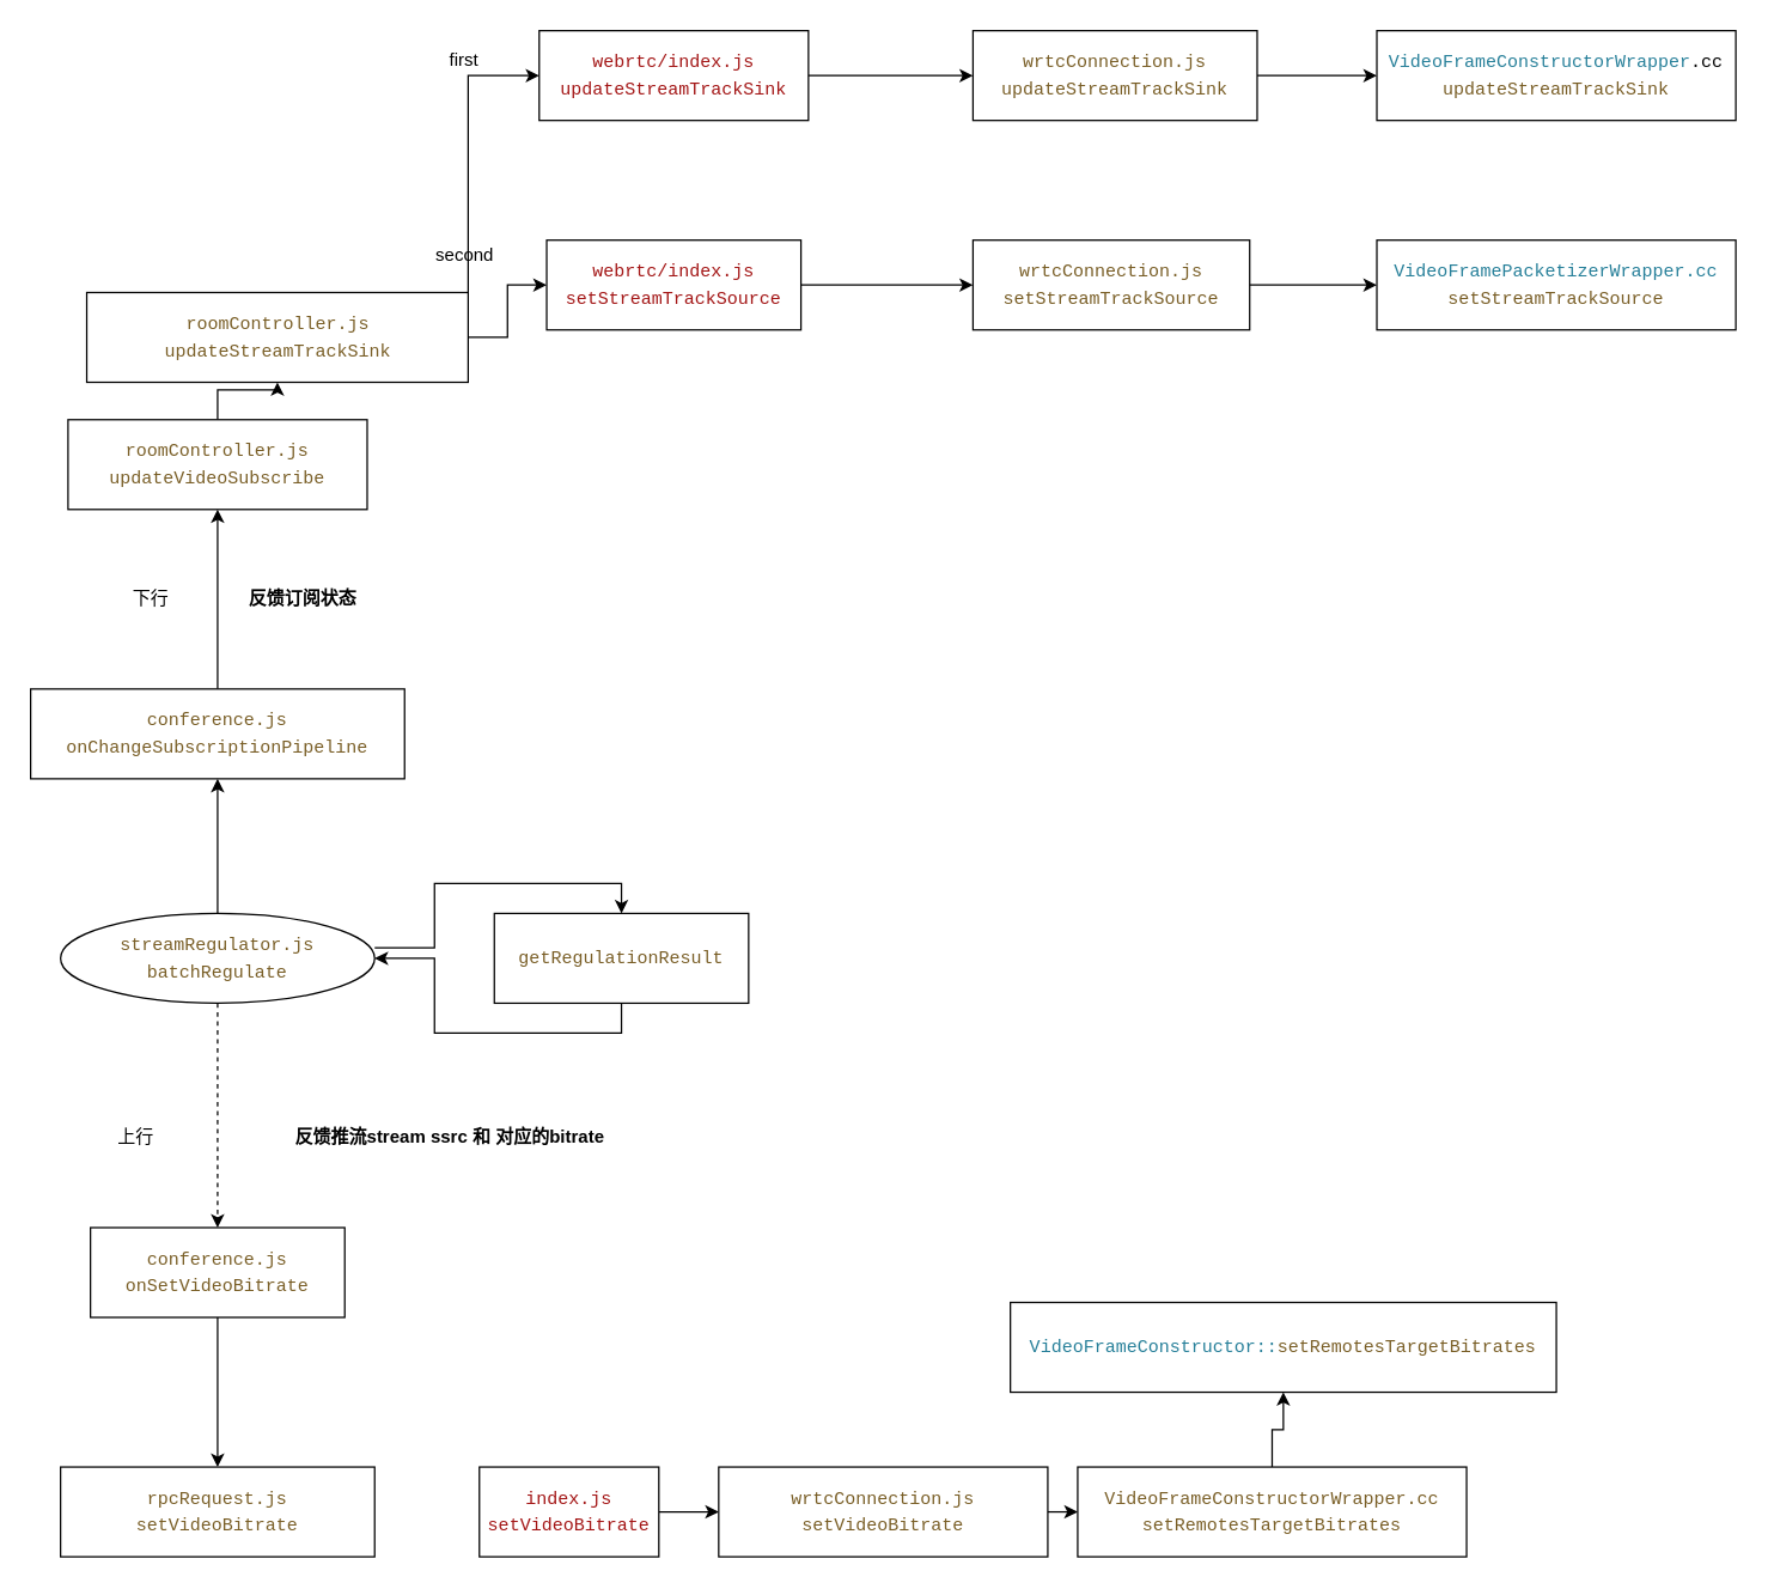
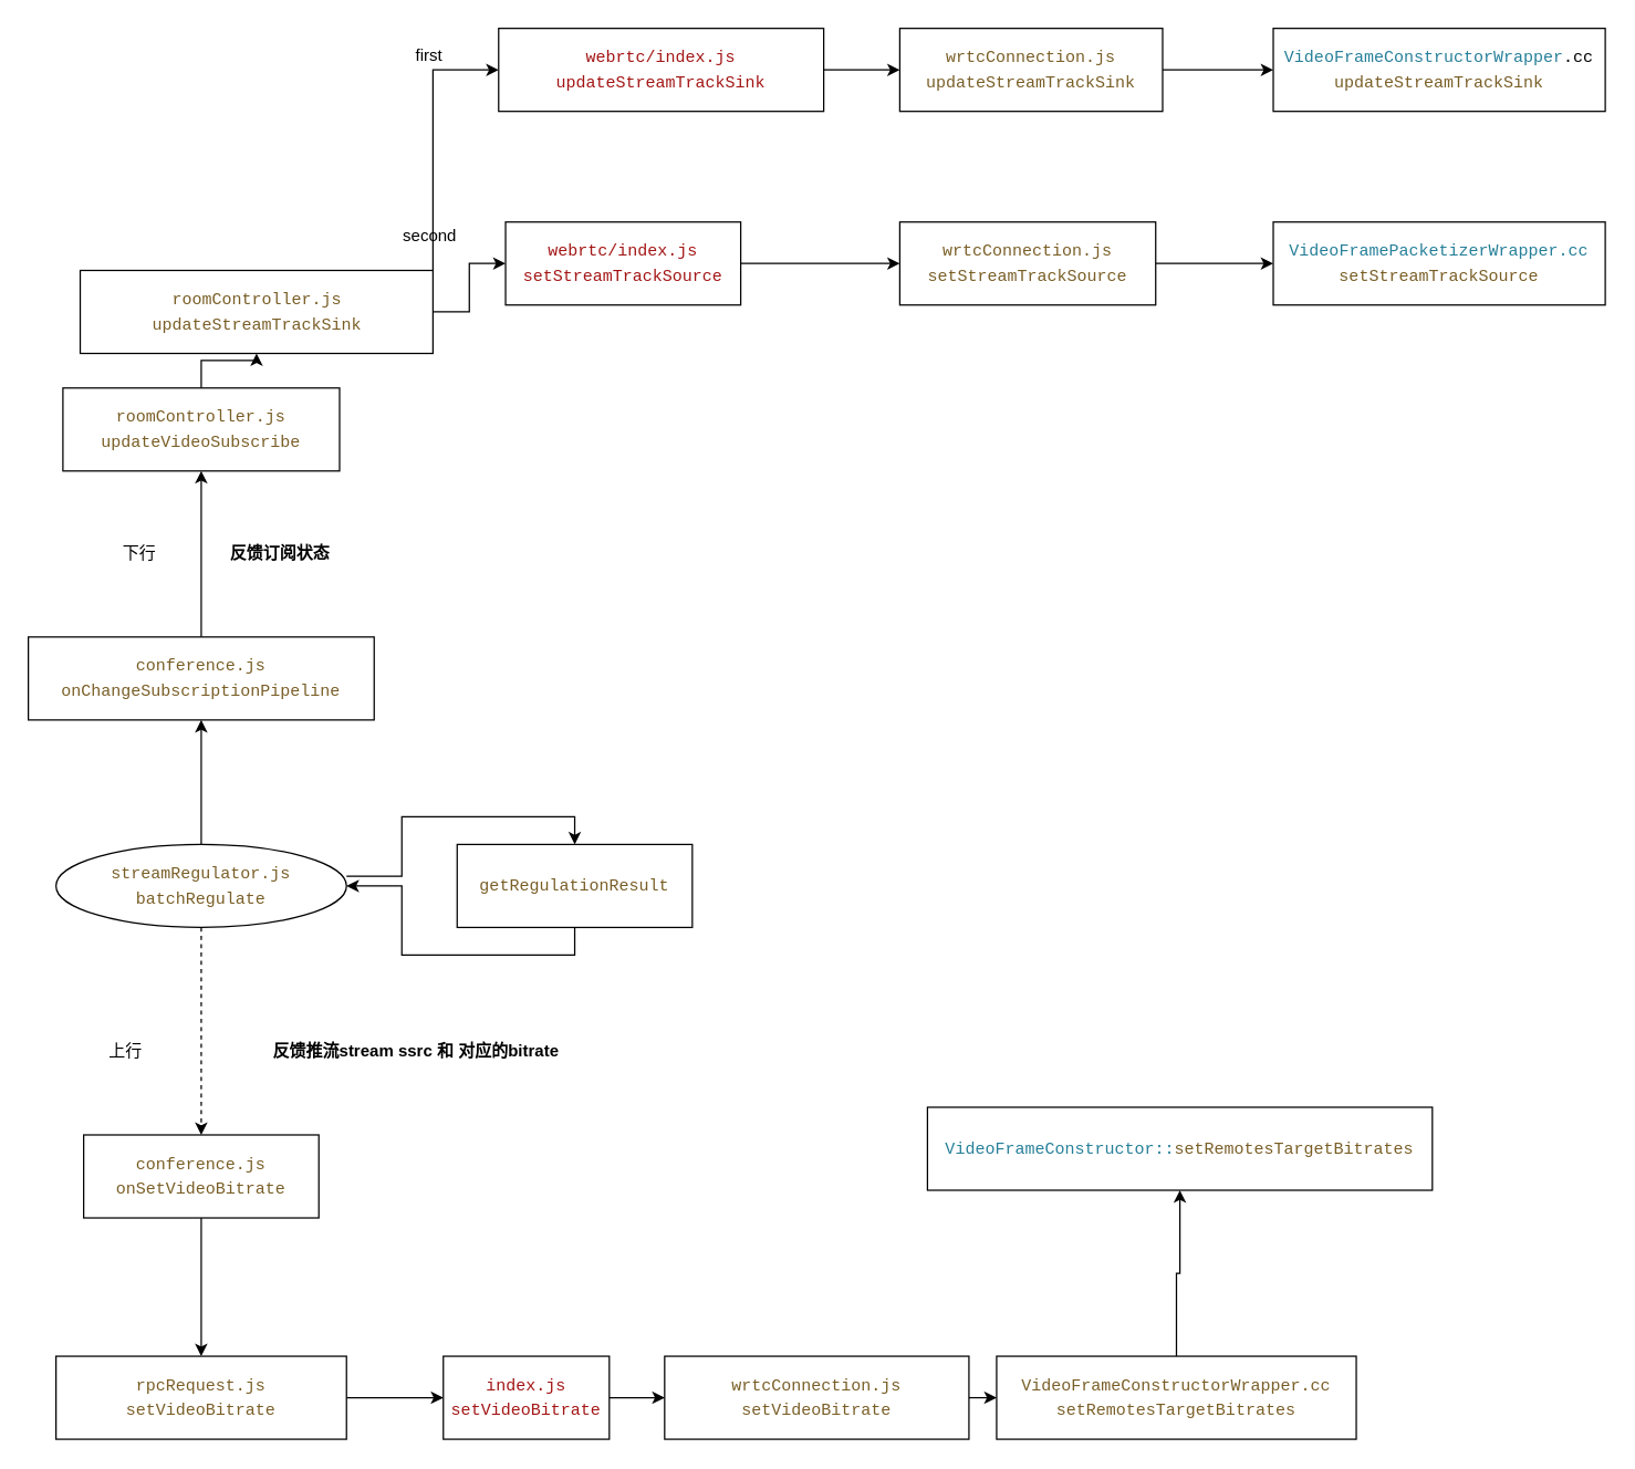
- <mxCell id="31" value="&lt;div style=&quot;background-color: rgb(255 , 255 , 255) ; font-family: &amp;#34;monaco&amp;#34; , &amp;#34;consolas&amp;#34; , &amp;#34;menlo&amp;#34; , &amp;#34;courier new&amp;#34; , monospace , &amp;#34;menlo&amp;#34; , &amp;#34;monaco&amp;#34; , &amp;#34;courier new&amp;#34; , monospace ; line-height: 18px&quot;&gt;&lt;span style=&quot;color: #a31515&quot;&gt;webrtc/index.js&lt;/span&gt;&lt;/div&gt;&lt;div style=&quot;background-color: rgb(255 , 255 , 255) ; font-family: &amp;#34;monaco&amp;#34; , &amp;#34;consolas&amp;#34; , &amp;#34;menlo&amp;#34; , &amp;#34;courier new&amp;#34; , monospace , &amp;#34;menlo&amp;#34; , &amp;#34;monaco&amp;#34; , &amp;#34;courier new&amp;#34; , monospace ; line-height: 18px&quot;&gt;&lt;span style=&quot;color: #a31515&quot;&gt;updateStreamTrackSink&lt;/span&gt;&lt;/div&gt;" style="rounded=0;whiteSpace=wrap;html=1;" parent="1" vertex="1"><mxGeometry x="360" y="20" width="180" height="60" as="geometry" /></mxCell>
+ <mxCell id="31" value="&lt;div style=&quot;background-color: rgb(255 , 255 , 255) ; font-family: &amp;#34;monaco&amp;#34; , &amp;#34;consolas&amp;#34; , &amp;#34;menlo&amp;#34; , &amp;#34;courier new&amp;#34; , monospace , &amp;#34;menlo&amp;#34; , &amp;#34;monaco&amp;#34; , &amp;#34;courier new&amp;#34; , monospace ; line-height: 18px&quot;&gt;&lt;span style=&quot;color: #a31515&quot;&gt;webrtc/index.js&lt;/span&gt;&lt;/div&gt;&lt;div style=&quot;background-color: rgb(255 , 255 , 255) ; font-family: &amp;#34;monaco&amp;#34; , &amp;#34;consolas&amp;#34; , &amp;#34;menlo&amp;#34; , &amp;#34;courier new&amp;#34; , monospace , &amp;#34;menlo&amp;#34; , &amp;#34;monaco&amp;#34; , &amp;#34;courier new&amp;#34; , monospace ; line-height: 18px&quot;&gt;&lt;span style=&quot;color: #a31515&quot;&gt;updateStreamTrackSink&lt;/span&gt;&lt;/div&gt;" style="rounded=0;whiteSpace=wrap;html=1;" parent="1" vertex="1"><mxGeometry x="360" y="20" width="235" height="60" as="geometry" /></mxCell>
- <mxCell id="18" value="&lt;div style=&quot;background-color: rgb(255 , 255 , 255) ; font-family: &amp;#34;monaco&amp;#34; , &amp;#34;consolas&amp;#34; , &amp;#34;menlo&amp;#34; , &amp;#34;courier new&amp;#34; , monospace , &amp;#34;menlo&amp;#34; , &amp;#34;monaco&amp;#34; , &amp;#34;courier new&amp;#34; , monospace ; line-height: 18px&quot;&gt;&lt;span style=&quot;color: #267f99&quot;&gt;VideoFrameConstructor::&lt;/span&gt;&lt;span style=&quot;color: rgb(121 , 94 , 38) ; font-family: &amp;#34;monaco&amp;#34; , &amp;#34;consolas&amp;#34; , &amp;#34;menlo&amp;#34; , &amp;#34;courier new&amp;#34; , monospace , &amp;#34;menlo&amp;#34; , &amp;#34;monaco&amp;#34; , &amp;#34;courier new&amp;#34; , monospace&quot;&gt;setRemotesTargetBitrates&lt;/span&gt;&lt;/div&gt;" style="rounded=0;whiteSpace=wrap;html=1;" parent="1" vertex="1"><mxGeometry x="675" y="870" width="365" height="60" as="geometry" /></mxCell>
+ <mxCell id="18" value="&lt;div style=&quot;background-color: rgb(255 , 255 , 255) ; font-family: &amp;#34;monaco&amp;#34; , &amp;#34;consolas&amp;#34; , &amp;#34;menlo&amp;#34; , &amp;#34;courier new&amp;#34; , monospace , &amp;#34;menlo&amp;#34; , &amp;#34;monaco&amp;#34; , &amp;#34;courier new&amp;#34; , monospace ; line-height: 18px&quot;&gt;&lt;span style=&quot;color: #267f99&quot;&gt;VideoFrameConstructor::&lt;/span&gt;&lt;span style=&quot;color: rgb(121 , 94 , 38) ; font-family: &amp;#34;monaco&amp;#34; , &amp;#34;consolas&amp;#34; , &amp;#34;menlo&amp;#34; , &amp;#34;courier new&amp;#34; , monospace , &amp;#34;menlo&amp;#34; , &amp;#34;monaco&amp;#34; , &amp;#34;courier new&amp;#34; , monospace&quot;&gt;setRemotesTargetBitrates&lt;/span&gt;&lt;/div&gt;" style="rounded=0;whiteSpace=wrap;html=1;" parent="1" vertex="1"><mxGeometry x="670" y="800" width="365" height="60" as="geometry" /></mxCell>
+ <mxCell id="10" style="edgeStyle=orthogonalEdgeStyle;rounded=0;orthogonalLoop=1;jettySize=auto;html=1;exitX=1;exitY=0.5;exitDx=0;exitDy=0;entryX=0;entryY=0.5;entryDx=0;entryDy=0;" parent="1" source="11" target="13" edge="1"><mxGeometry relative="1" as="geometry" /></mxCell>
